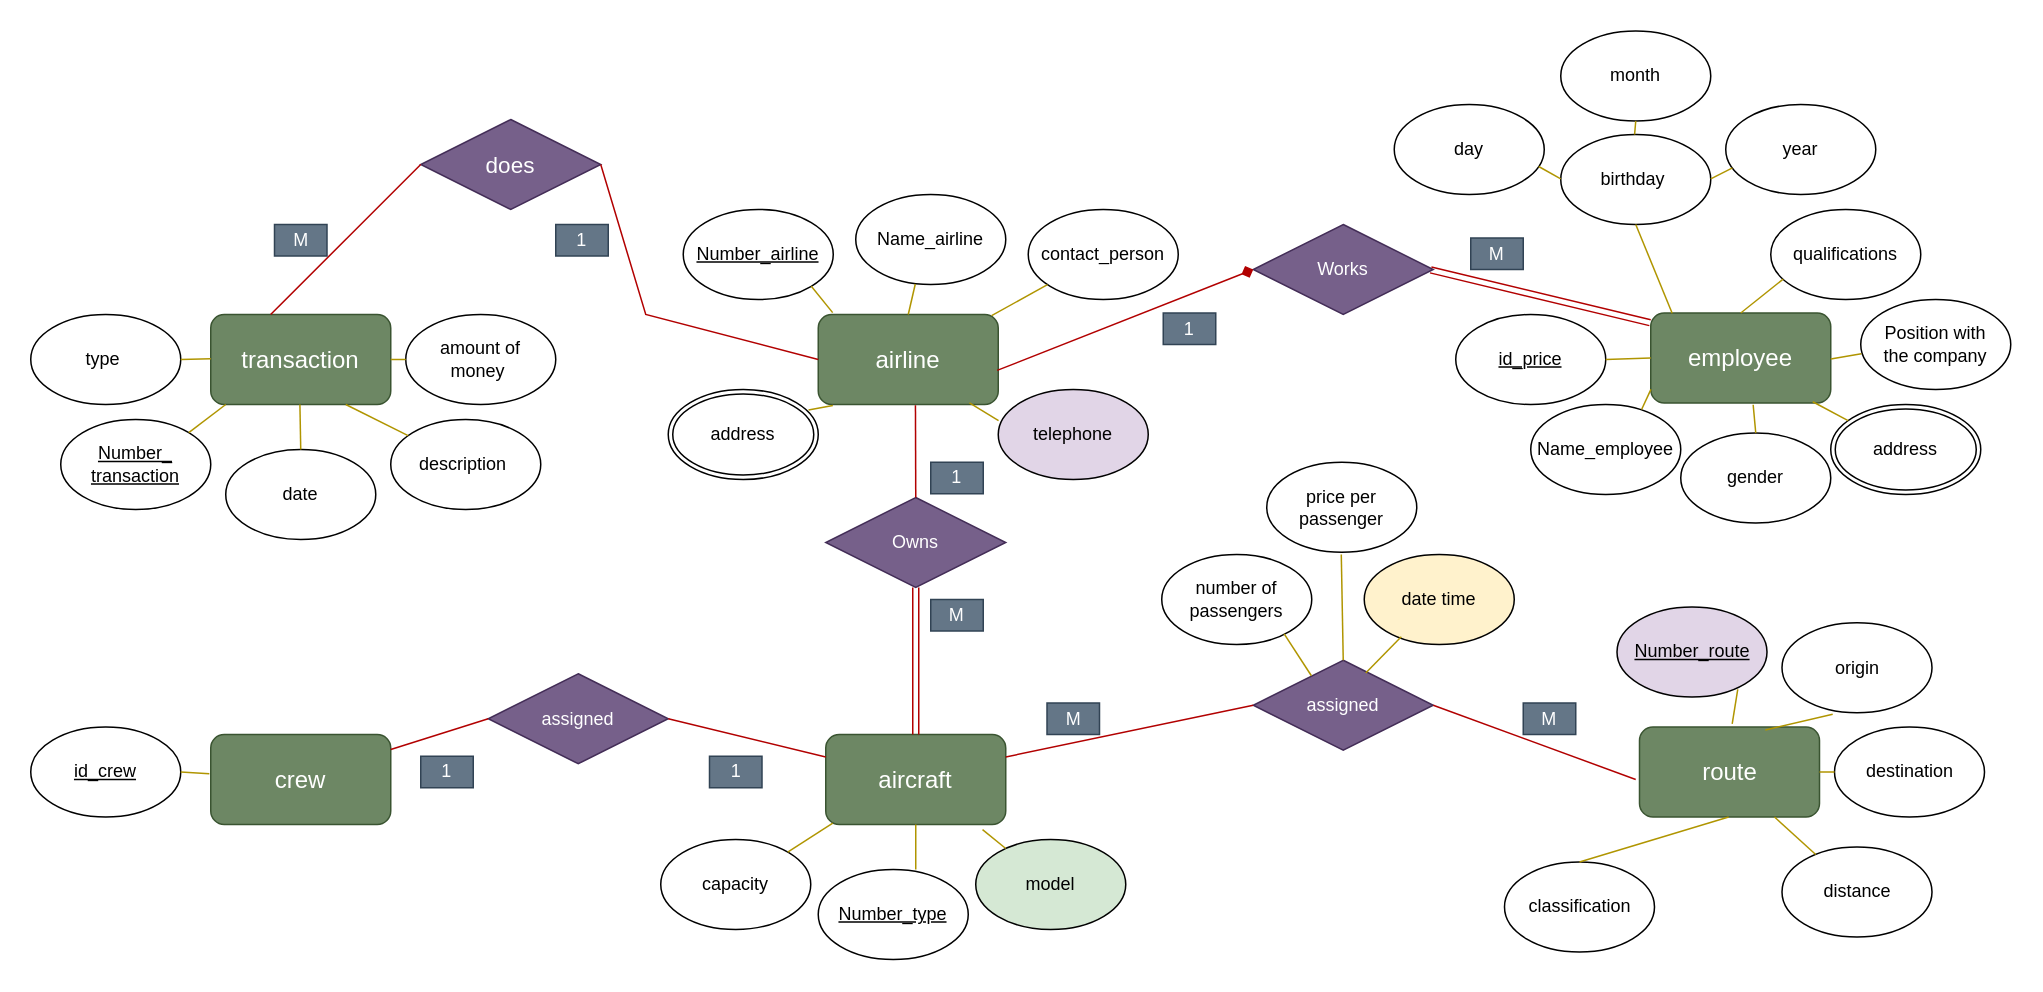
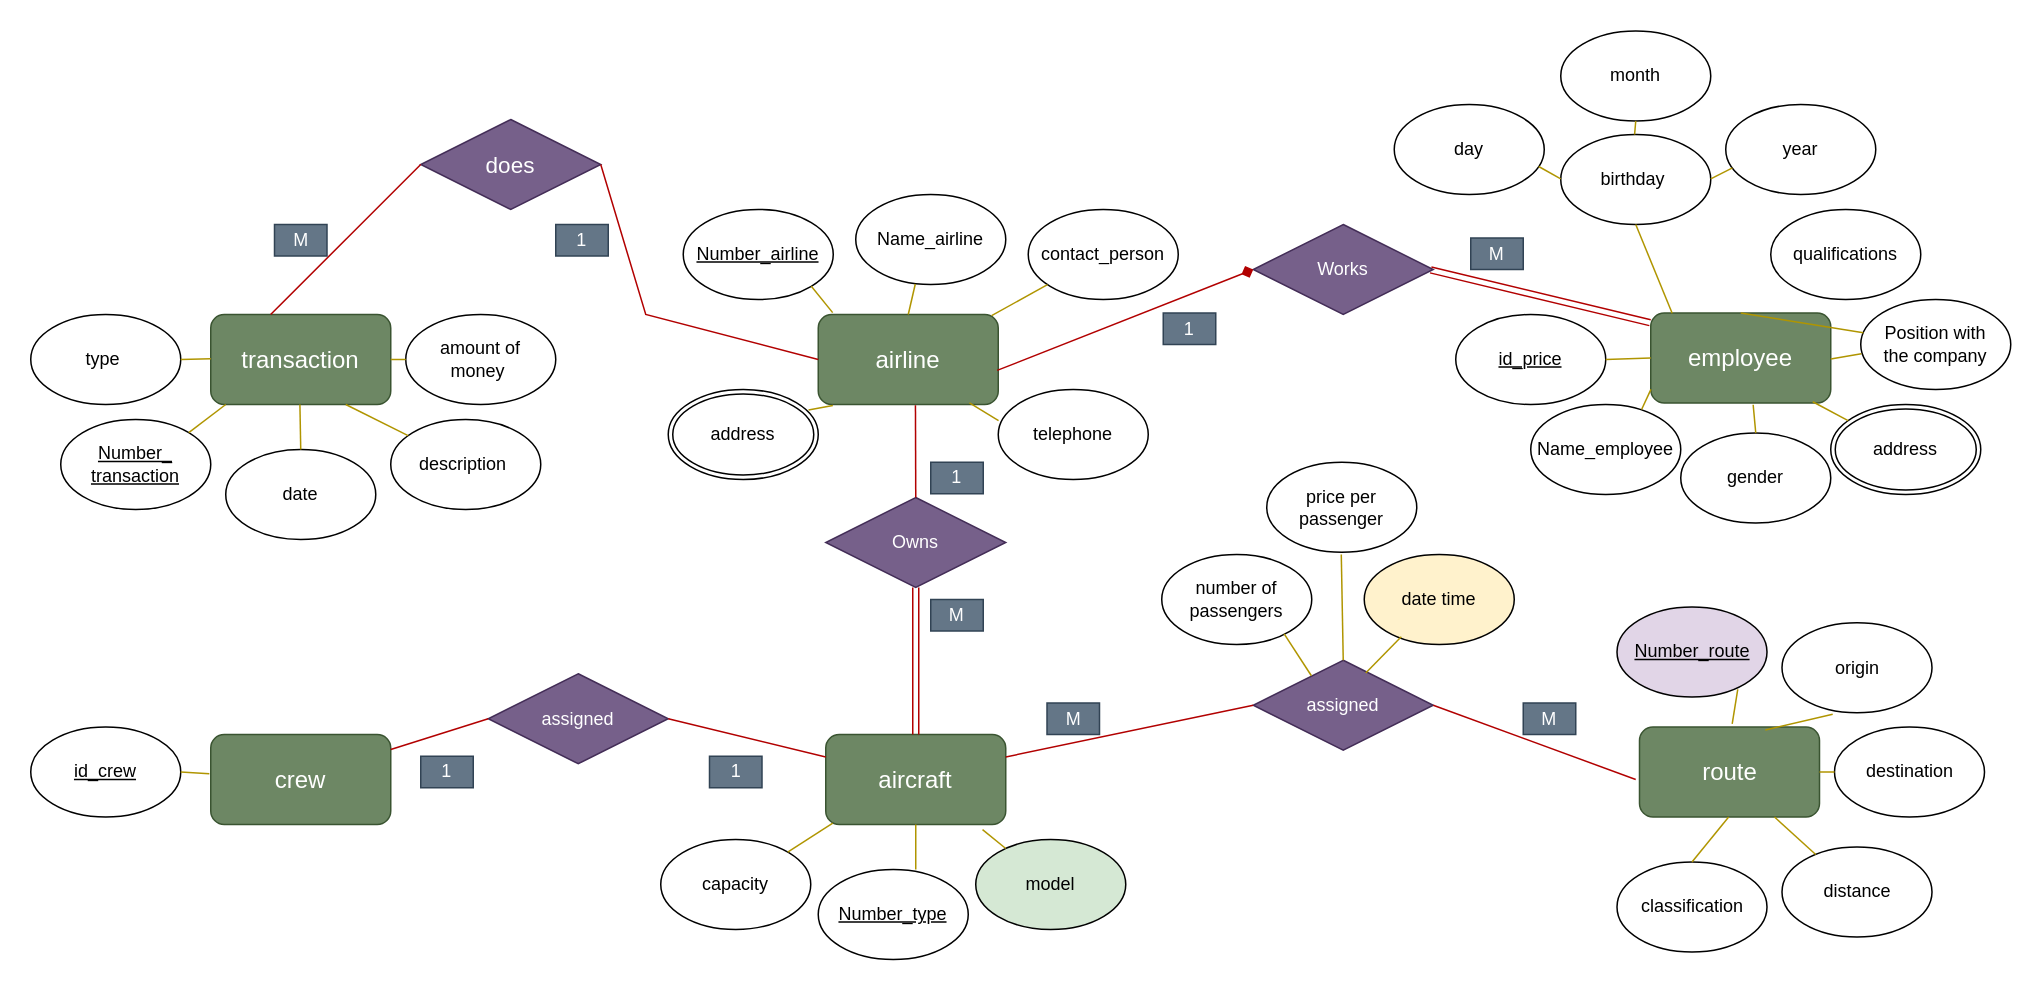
- <mxCell id="67" value="" style="endArrow=none;html=1;rounded=0;fillColor=#e3c800;strokeColor=#B09500;exitX=0.5;exitY=0;exitDx=0;exitDy=0;entryX=0.083;entryY=0.773;entryDx=0;entryDy=0;entryPerimeter=0;" parent="1" source="2" target="66" edge="1"><mxGeometry relative="1" as="geometry"><mxPoint x="1135" y="189" as="sourcePoint" /><mxPoint x="1185" y="189" as="targetPoint" /></mxGeometry></mxCell>
+ <mxCell id="67" value="" style="endArrow=none;html=1;rounded=0;fillColor=#e3c800;strokeColor=#B09500;exitX=0.5;exitY=0;exitDx=0;exitDy=0;" parent="1" source="2" target="64" edge="1"><mxGeometry relative="1" as="geometry"><mxPoint x="1135" y="189" as="sourcePoint" /><mxPoint x="1185" y="189" as="targetPoint" /></mxGeometry></mxCell>
- <mxCell id="54" value="telephone" style="ellipse;whiteSpace=wrap;html=1;fillColor=#e1d5e7;" parent="1" vertex="1"><mxGeometry x="665" y="259" width="100" height="60" as="geometry" /></mxCell>
+ <mxCell id="54" value="telephone" style="ellipse;whiteSpace=wrap;html=1;" parent="1" vertex="1"><mxGeometry x="665" y="259" width="100" height="60" as="geometry" /></mxCell>
- <mxCell id="28" value="classification" style="ellipse;whiteSpace=wrap;html=1;" parent="1" vertex="1"><mxGeometry x="1002.5" y="574" width="100" height="60" as="geometry" /></mxCell>
+ <mxCell id="28" value="classification" style="ellipse;whiteSpace=wrap;html=1;" parent="1" vertex="1"><mxGeometry x="1077.5" y="574" width="100" height="60" as="geometry" /></mxCell>
